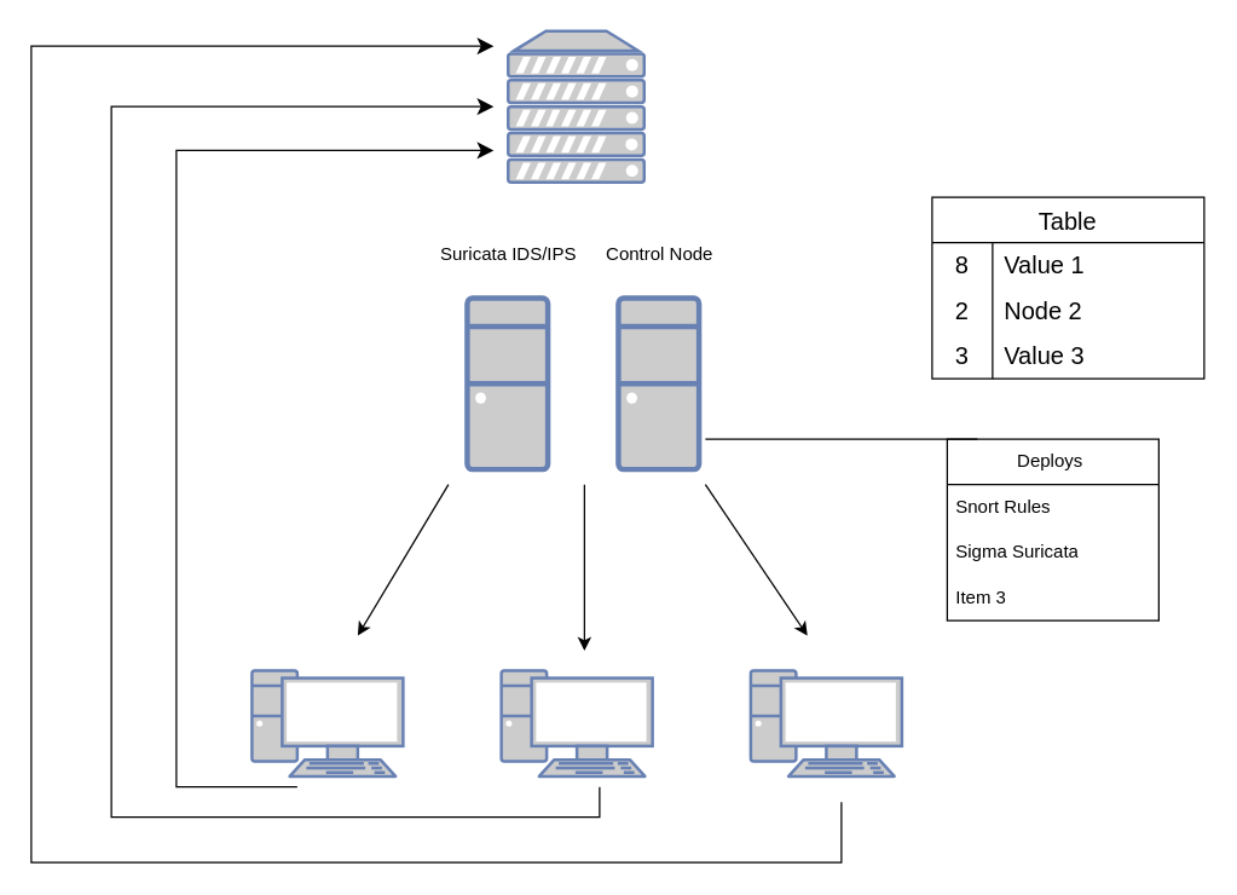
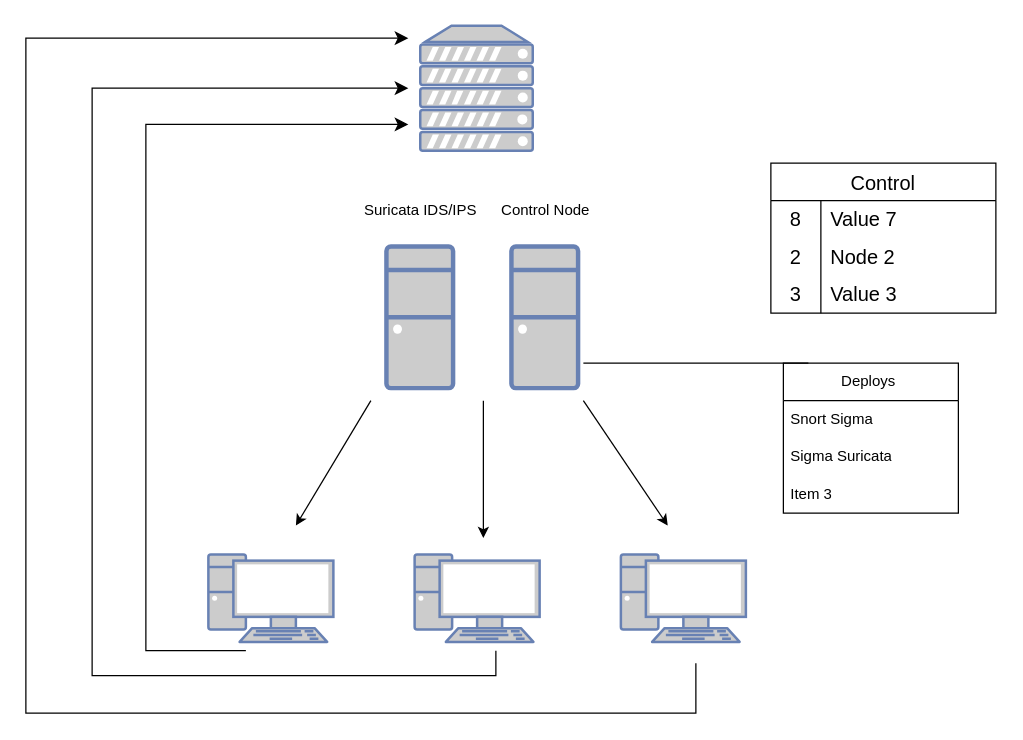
- <mxCell id="24" value="Table" style="shape=table;startSize=30;container=1;collapsible=0;childLayout=tableLayout;fixedRows=1;rowLines=0;fontStyle=0;strokeColor=default;fontSize=16;" vertex="1" parent="1"><mxGeometry x="616" y="130" width="180" height="120" as="geometry" /></mxCell>
+ <mxCell id="24" value="Control" style="shape=table;startSize=30;container=1;collapsible=0;childLayout=tableLayout;fixedRows=1;rowLines=0;fontStyle=0;strokeColor=default;fontSize=16;" vertex="1" parent="1"><mxGeometry x="616" y="130" width="180" height="120" as="geometry" /></mxCell>
- <mxCell id="27" value="Value 1" style="shape=partialRectangle;html=1;whiteSpace=wrap;connectable=0;fillColor=none;top=0;left=0;bottom=0;right=0;align=left;spacingLeft=6;overflow=hidden;strokeColor=inherit;fontSize=16;" vertex="1" parent="25"><mxGeometry x="40" width="140" height="30" as="geometry"><mxRectangle width="140" height="30" as="alternateBounds" /></mxGeometry></mxCell>
+ <mxCell id="27" value="Value 7" style="shape=partialRectangle;html=1;whiteSpace=wrap;connectable=0;fillColor=none;top=0;left=0;bottom=0;right=0;align=left;spacingLeft=6;overflow=hidden;strokeColor=inherit;fontSize=16;" vertex="1" parent="25"><mxGeometry x="40" width="140" height="30" as="geometry"><mxRectangle width="140" height="30" as="alternateBounds" /></mxGeometry></mxCell>
- <mxCell id="14" value="Snort Rules" style="text;strokeColor=none;fillColor=none;align=left;verticalAlign=middle;spacingLeft=4;spacingRight=4;overflow=hidden;points=[[0,0.5],[1,0.5]];portConstraint=eastwest;rotatable=0;whiteSpace=wrap;html=1;" parent="13" vertex="1"><mxGeometry y="30" width="140" height="30" as="geometry" /></mxCell>
+ <mxCell id="14" value="Snort Sigma" style="text;strokeColor=none;fillColor=none;align=left;verticalAlign=middle;spacingLeft=4;spacingRight=4;overflow=hidden;points=[[0,0.5],[1,0.5]];portConstraint=eastwest;rotatable=0;whiteSpace=wrap;html=1;" parent="13" vertex="1"><mxGeometry y="30" width="140" height="30" as="geometry" /></mxCell>
